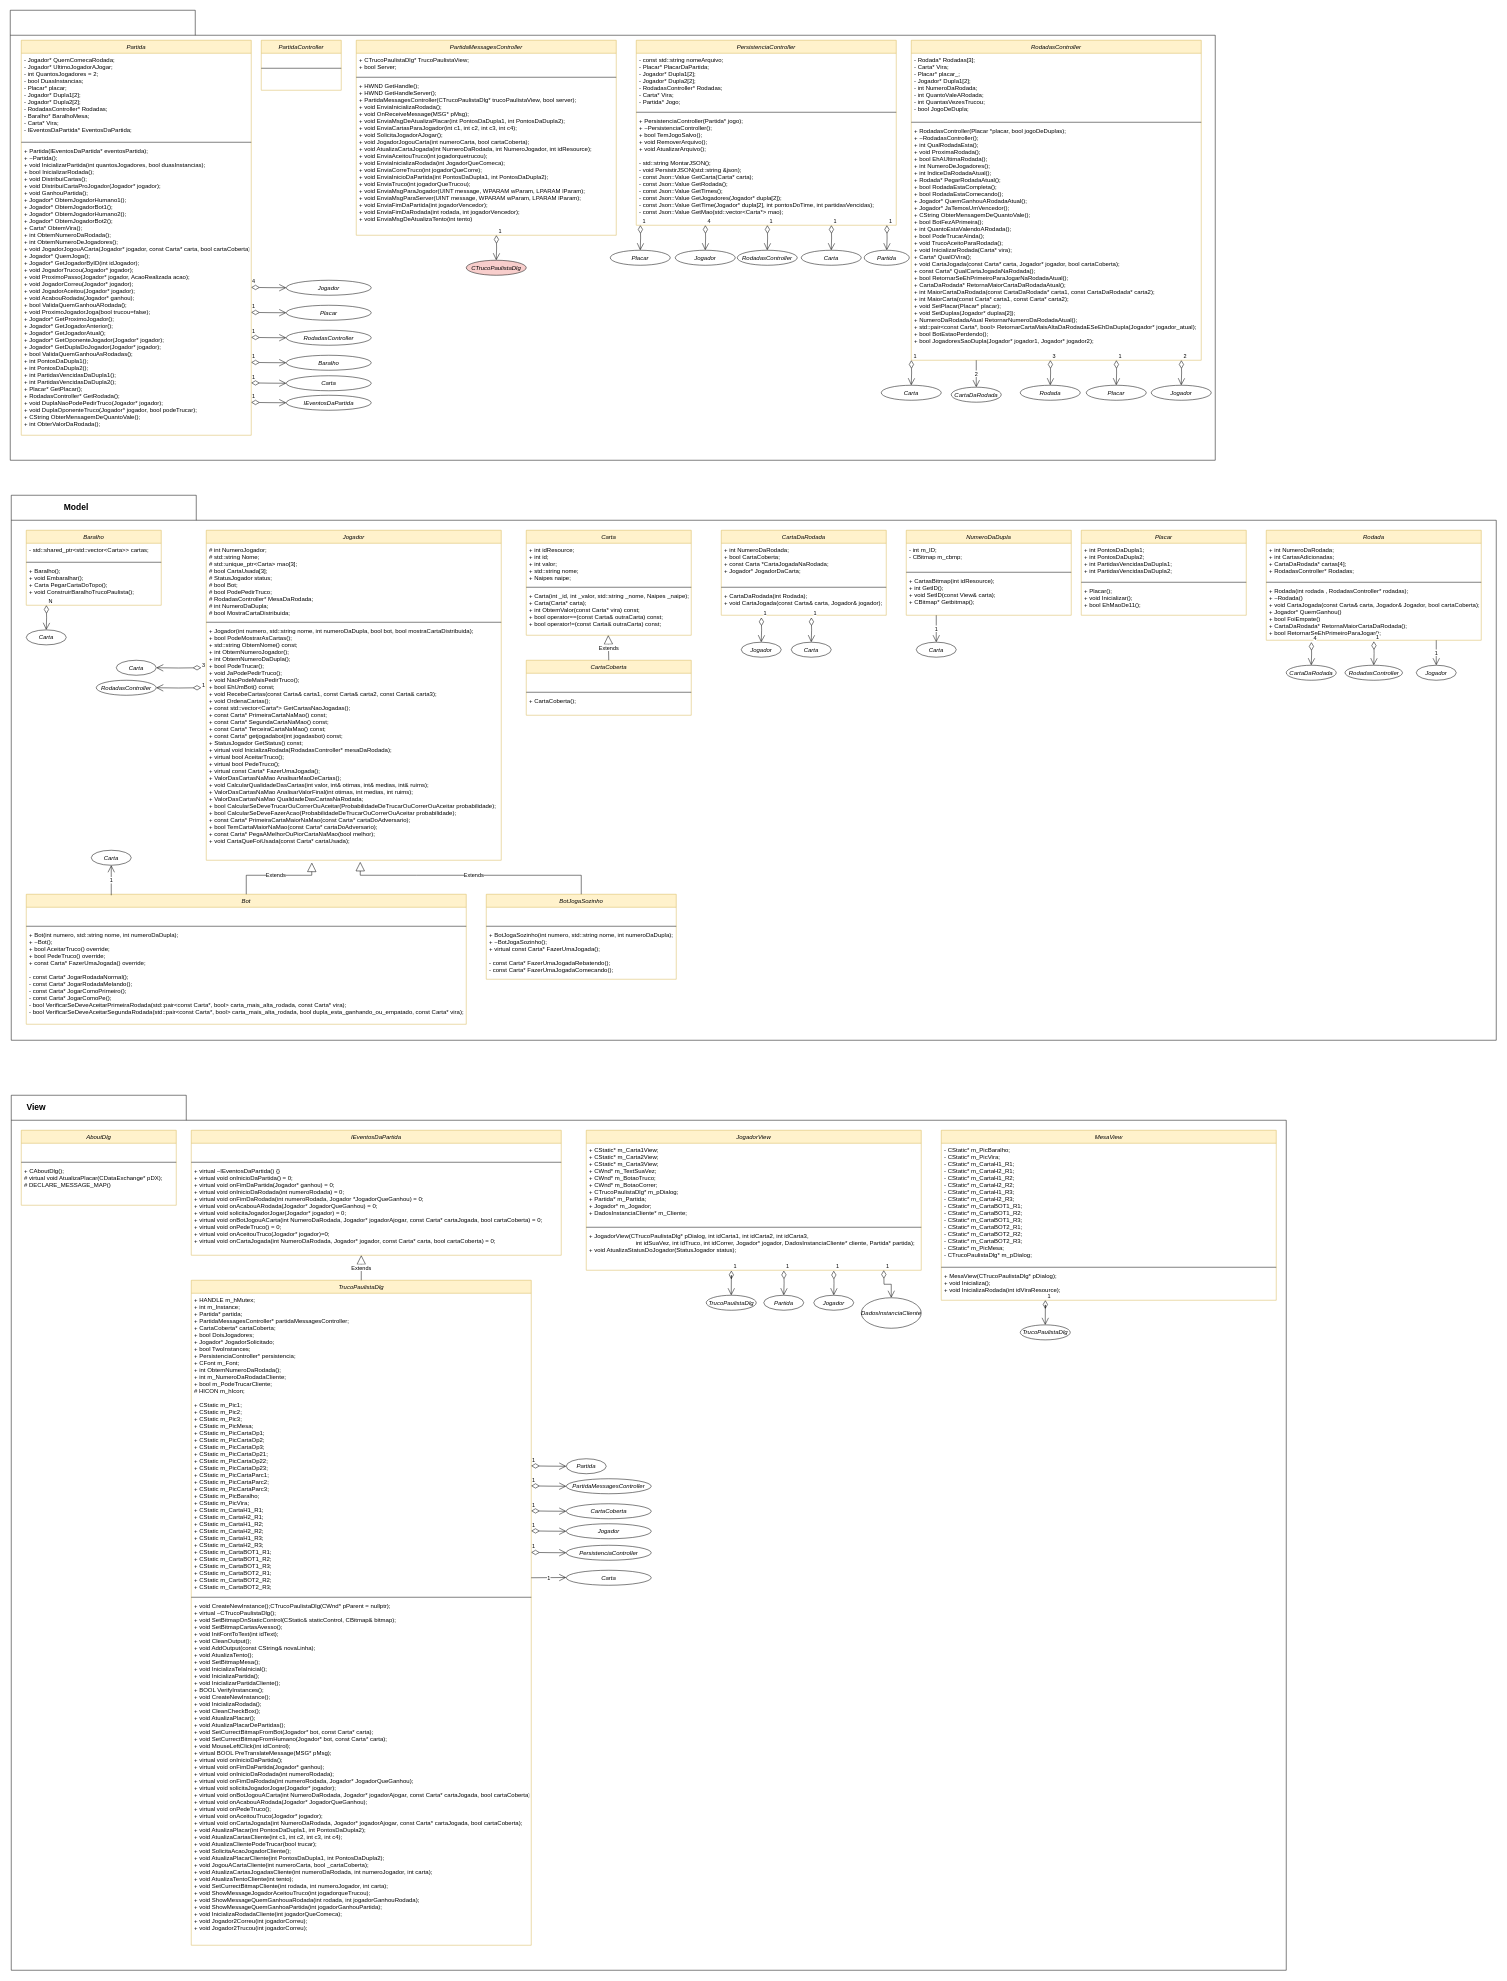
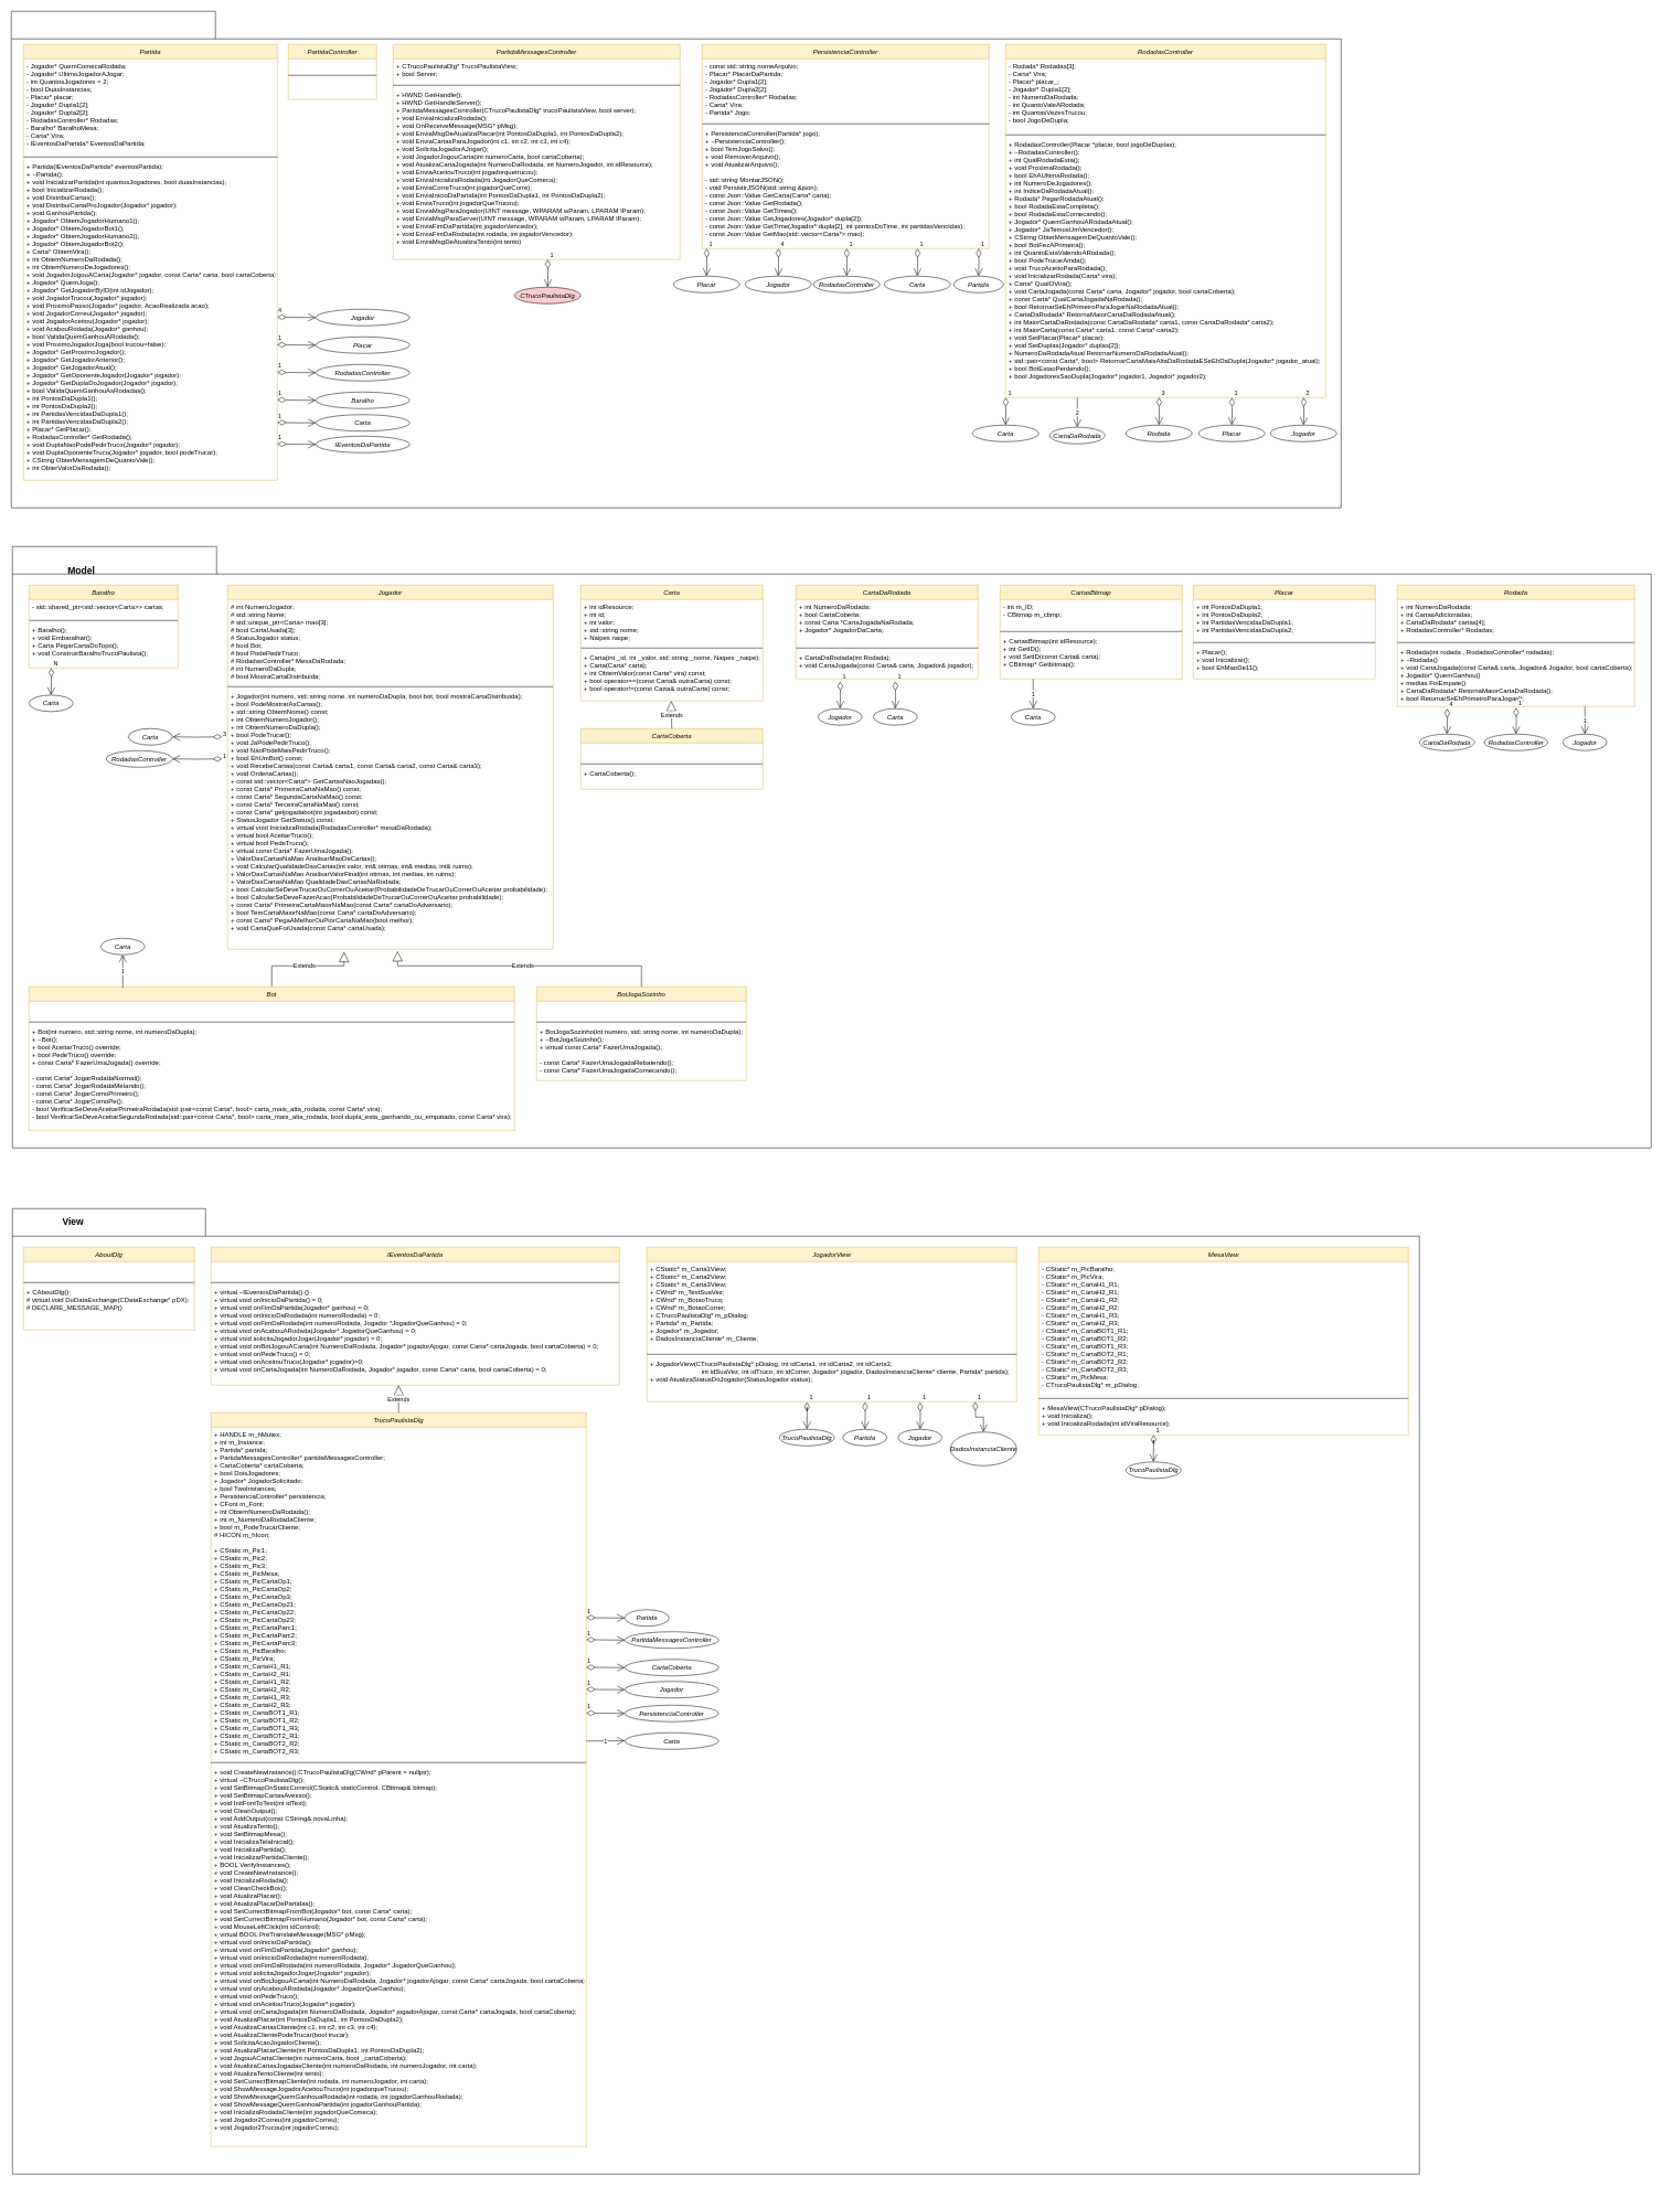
- <mxCell id="23" value="Model" style="text;html=1;strokeColor=none;fillColor=none;align=center;verticalAlign=middle;whiteSpace=wrap;rounded=0;fontStyle=1;fontSize=17;" vertex="1" parent="1"><mxGeometry x="122" y="1000" width="60" height="30" as="geometry" /></mxCell>
+ <mxCell id="23" value="Model" style="text;html=1;strokeColor=none;fillColor=none;align=center;verticalAlign=middle;whiteSpace=wrap;rounded=0;fontStyle=1;fontSize=17;" vertex="1" parent="1"><mxGeometry x="117" y="1020" width="60" height="30" as="geometry" /></mxCell>
- <mxCell id="52" value="NumeroDaDupla" style="swimlane;fontStyle=2;align=center;verticalAlign=top;childLayout=stackLayout;horizontal=1;startSize=26;horizontalStack=0;resizeParent=1;resizeLast=0;collapsible=1;marginBottom=0;rounded=0;shadow=0;strokeWidth=1;fillColor=#fff2cc;strokeColor=#d6b656;" vertex="1" parent="1"><mxGeometry x="1812" y="1060" width="330" height="170" as="geometry"><mxRectangle x="230" y="140" width="160" height="26" as="alternateBounds" /></mxGeometry></mxCell>
+ <mxCell id="52" value="CartasBitmap" style="swimlane;fontStyle=2;align=center;verticalAlign=top;childLayout=stackLayout;horizontal=1;startSize=26;horizontalStack=0;resizeParent=1;resizeLast=0;collapsible=1;marginBottom=0;rounded=0;shadow=0;strokeWidth=1;fillColor=#fff2cc;strokeColor=#d6b656;" vertex="1" parent="1"><mxGeometry x="1812" y="1060" width="330" height="170" as="geometry"><mxRectangle x="230" y="140" width="160" height="26" as="alternateBounds" /></mxGeometry></mxCell>
- <mxCell id="55" value="+ CartasBitmap(int idResource);&#10;+ int GetID();&#10;+ void SetID(const View&amp; carta);&#10;+ CBitmap* Getbitmap();" style="text;align=left;verticalAlign=top;spacingLeft=4;spacingRight=4;overflow=hidden;rotatable=0;points=[[0,0.5],[1,0.5]];portConstraint=eastwest;" vertex="1" parent="52"><mxGeometry y="88" width="330" height="72" as="geometry" /></mxCell>
+ <mxCell id="55" value="+ CartasBitmap(int idResource);&#10;+ int GetID();&#10;+ void SetID(const Carta&amp; carta);&#10;+ CBitmap* Getbitmap();" style="text;align=left;verticalAlign=top;spacingLeft=4;spacingRight=4;overflow=hidden;rotatable=0;points=[[0,0.5],[1,0.5]];portConstraint=eastwest;" vertex="1" parent="52"><mxGeometry y="88" width="330" height="72" as="geometry" /></mxCell>
- <mxCell id="63" value="+ Rodada(int rodada , RodadasController* rodadas);&#10;+ ~Rodada()&#10;+ void CartaJogada(const Carta&amp; carta, Jogador&amp; Jogador, bool cartaCoberta);&#10;+ Jogador* QuemGanhou()&#10;+ bool FoiEmpate()&#10;+ CartaDaRodada* RetornaMaiorCartaDaRodada();&#10;+ bool RetornarSeEhPrimeiroParaJogar();" style="text;align=left;verticalAlign=top;spacingLeft=4;spacingRight=4;overflow=hidden;rotatable=0;points=[[0,0.5],[1,0.5]];portConstraint=eastwest;" vertex="1" parent="60"><mxGeometry y="108" width="430" height="112" as="geometry" /></mxCell>
+ <mxCell id="63" value="+ Rodada(int rodada , RodadasController* rodadas);&#10;+ ~Rodada()&#10;+ void CartaJogada(const Carta&amp; carta, Jogador&amp; Jogador, bool cartaCoberta);&#10;+ Jogador* QuemGanhou()&#10;+ medias FoiEmpate()&#10;+ CartaDaRodada* RetornaMaiorCartaDaRodada();&#10;+ bool RetornarSeEhPrimeiroParaJogar();" style="text;align=left;verticalAlign=top;spacingLeft=4;spacingRight=4;overflow=hidden;rotatable=0;points=[[0,0.5],[1,0.5]];portConstraint=eastwest;" vertex="1" parent="60"><mxGeometry y="108" width="430" height="112" as="geometry" /></mxCell>
- <mxCell id="65" value="View" style="text;html=1;strokeColor=none;fillColor=none;align=center;verticalAlign=middle;whiteSpace=wrap;rounded=0;fontStyle=1;fontSize=17;" vertex="1" parent="1"><mxGeometry x="42" y="2200" width="60" height="30" as="geometry" /></mxCell>
+ <mxCell id="65" value="View" style="text;html=1;strokeColor=none;fillColor=none;align=center;verticalAlign=middle;whiteSpace=wrap;rounded=0;fontStyle=1;fontSize=17;" vertex="1" parent="1"><mxGeometry x="102" y="2200" width="60" height="30" as="geometry" /></mxCell>
- <mxCell id="69" value="+ CAboutDlg();&#10;# virtual void AtualizaPlacar(CDataExchange* pDX);&#10;# DECLARE_MESSAGE_MAP()" style="text;align=left;verticalAlign=top;spacingLeft=4;spacingRight=4;overflow=hidden;rotatable=0;points=[[0,0.5],[1,0.5]];portConstraint=eastwest;" vertex="1" parent="66"><mxGeometry y="68" width="310" height="82" as="geometry" /></mxCell>
+ <mxCell id="69" value="+ CAboutDlg();&#10;# virtual void DoDataExchange(CDataExchange* pDX);&#10;# DECLARE_MESSAGE_MAP()" style="text;align=left;verticalAlign=top;spacingLeft=4;spacingRight=4;overflow=hidden;rotatable=0;points=[[0,0.5],[1,0.5]];portConstraint=eastwest;" vertex="1" parent="66"><mxGeometry y="68" width="310" height="82" as="geometry" /></mxCell>
